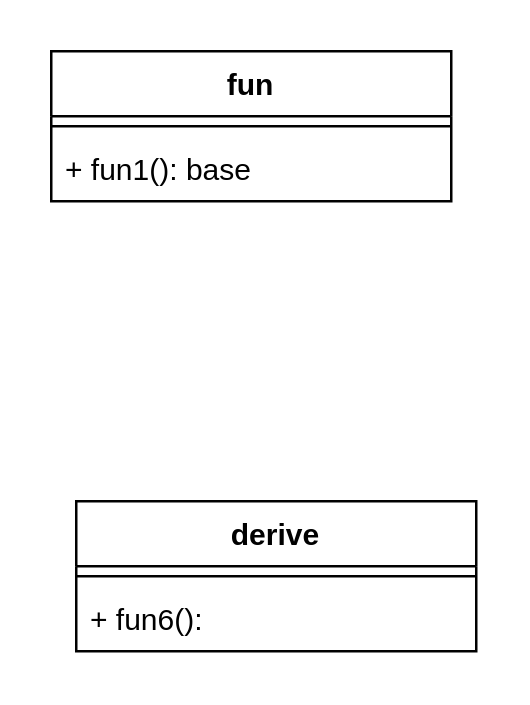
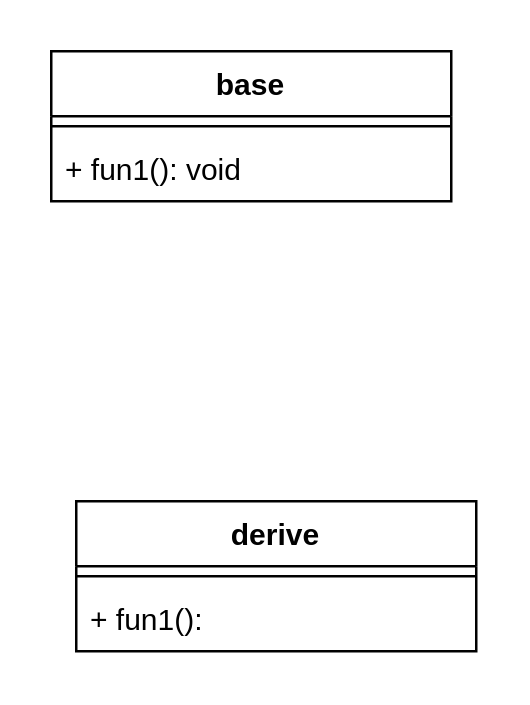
- <mxCell id="2" value="fun" style="swimlane;fontStyle=1;align=center;verticalAlign=top;childLayout=stackLayout;horizontal=1;startSize=26;horizontalStack=0;resizeParent=1;resizeParentMax=0;resizeLast=0;collapsible=1;marginBottom=0;" vertex="1" parent="1"><mxGeometry x="20" y="20" width="160" height="60" as="geometry" /></mxCell>
+ <mxCell id="2" value="base" style="swimlane;fontStyle=1;align=center;verticalAlign=top;childLayout=stackLayout;horizontal=1;startSize=26;horizontalStack=0;resizeParent=1;resizeParentMax=0;resizeLast=0;collapsible=1;marginBottom=0;" vertex="1" parent="1"><mxGeometry x="20" y="20" width="160" height="60" as="geometry" /></mxCell>
- <mxCell id="4" value="+ fun1(): base" style="text;strokeColor=none;fillColor=none;align=left;verticalAlign=top;spacingLeft=4;spacingRight=4;overflow=hidden;rotatable=0;points=[[0,0.5],[1,0.5]];portConstraint=eastwest;" vertex="1" parent="2"><mxGeometry y="34" width="160" height="26" as="geometry" /></mxCell>
+ <mxCell id="4" value="+ fun1(): void" style="text;strokeColor=none;fillColor=none;align=left;verticalAlign=top;spacingLeft=4;spacingRight=4;overflow=hidden;rotatable=0;points=[[0,0.5],[1,0.5]];portConstraint=eastwest;" vertex="1" parent="2"><mxGeometry y="34" width="160" height="26" as="geometry" /></mxCell>
- <mxCell id="7" value="+ fun6(): " style="text;strokeColor=none;fillColor=none;align=left;verticalAlign=top;spacingLeft=4;spacingRight=4;overflow=hidden;rotatable=0;points=[[0,0.5],[1,0.5]];portConstraint=eastwest;" vertex="1" parent="5"><mxGeometry y="34" width="160" height="26" as="geometry" /></mxCell>
+ <mxCell id="7" value="+ fun1(): " style="text;strokeColor=none;fillColor=none;align=left;verticalAlign=top;spacingLeft=4;spacingRight=4;overflow=hidden;rotatable=0;points=[[0,0.5],[1,0.5]];portConstraint=eastwest;" vertex="1" parent="5"><mxGeometry y="34" width="160" height="26" as="geometry" /></mxCell>
